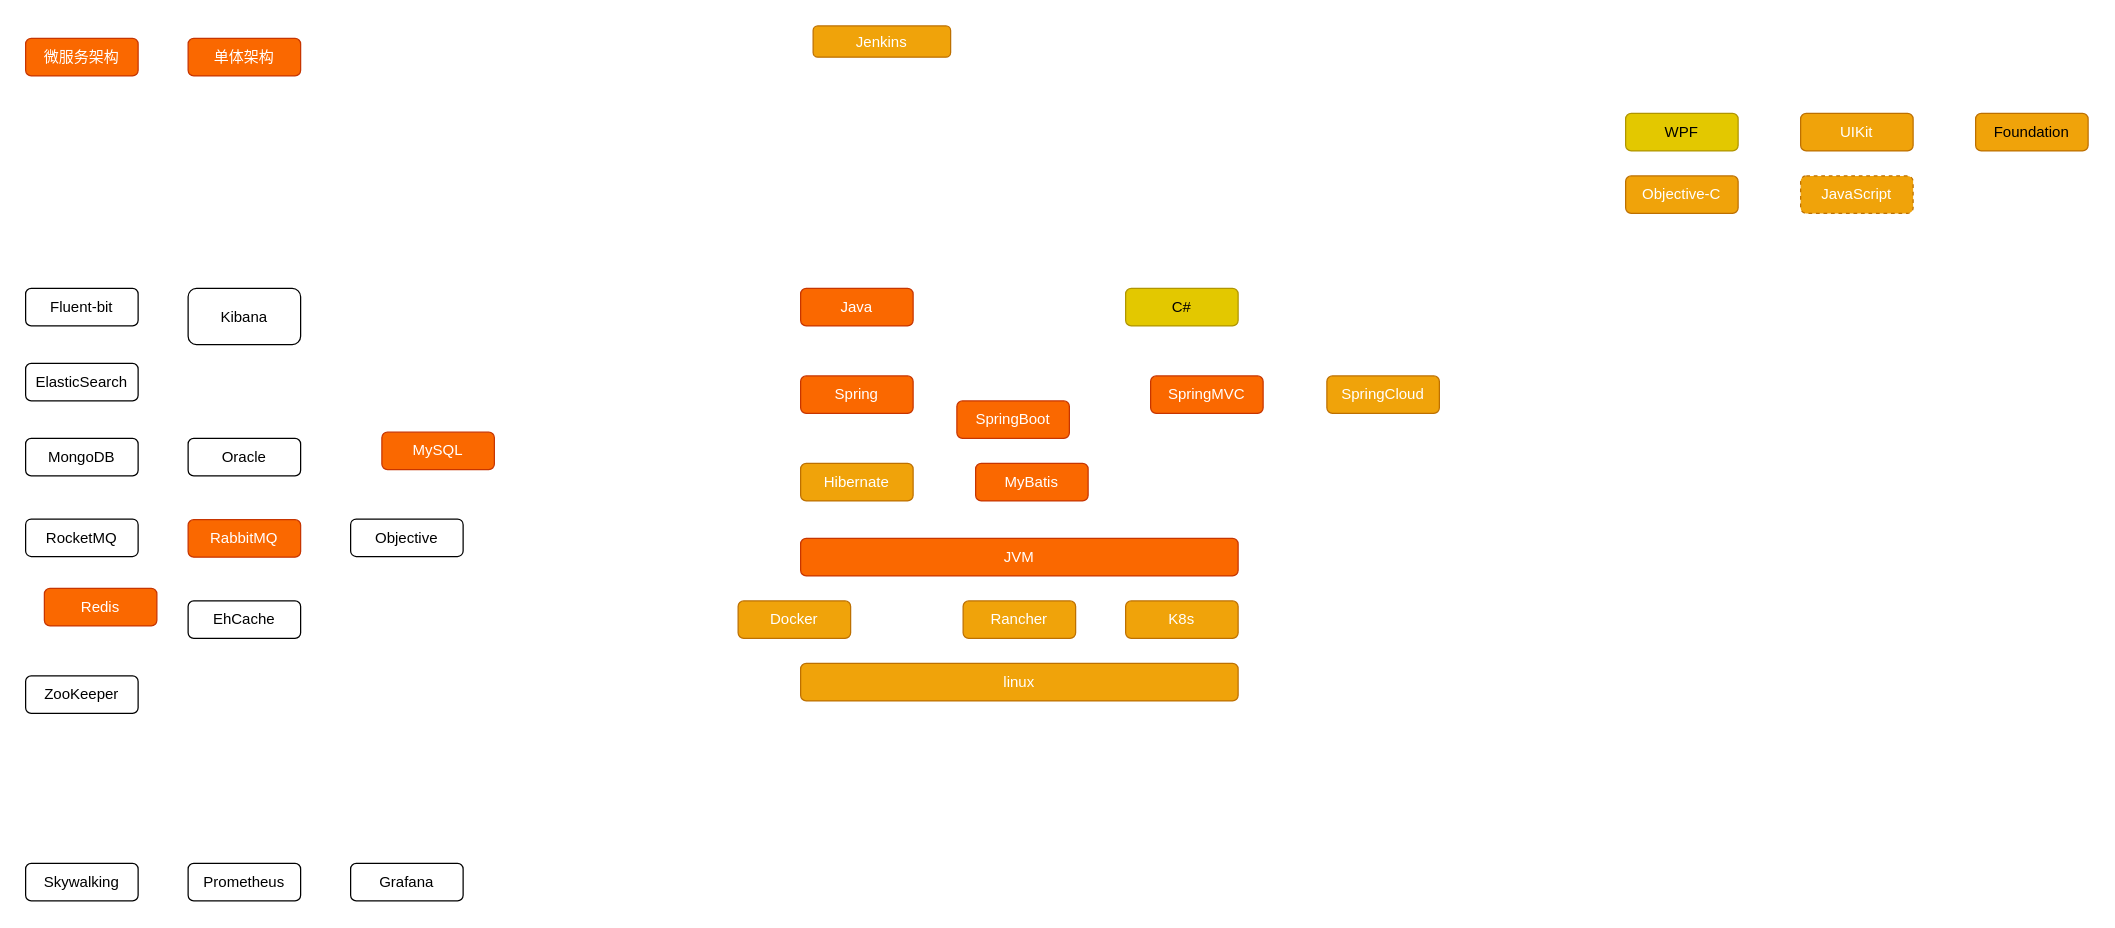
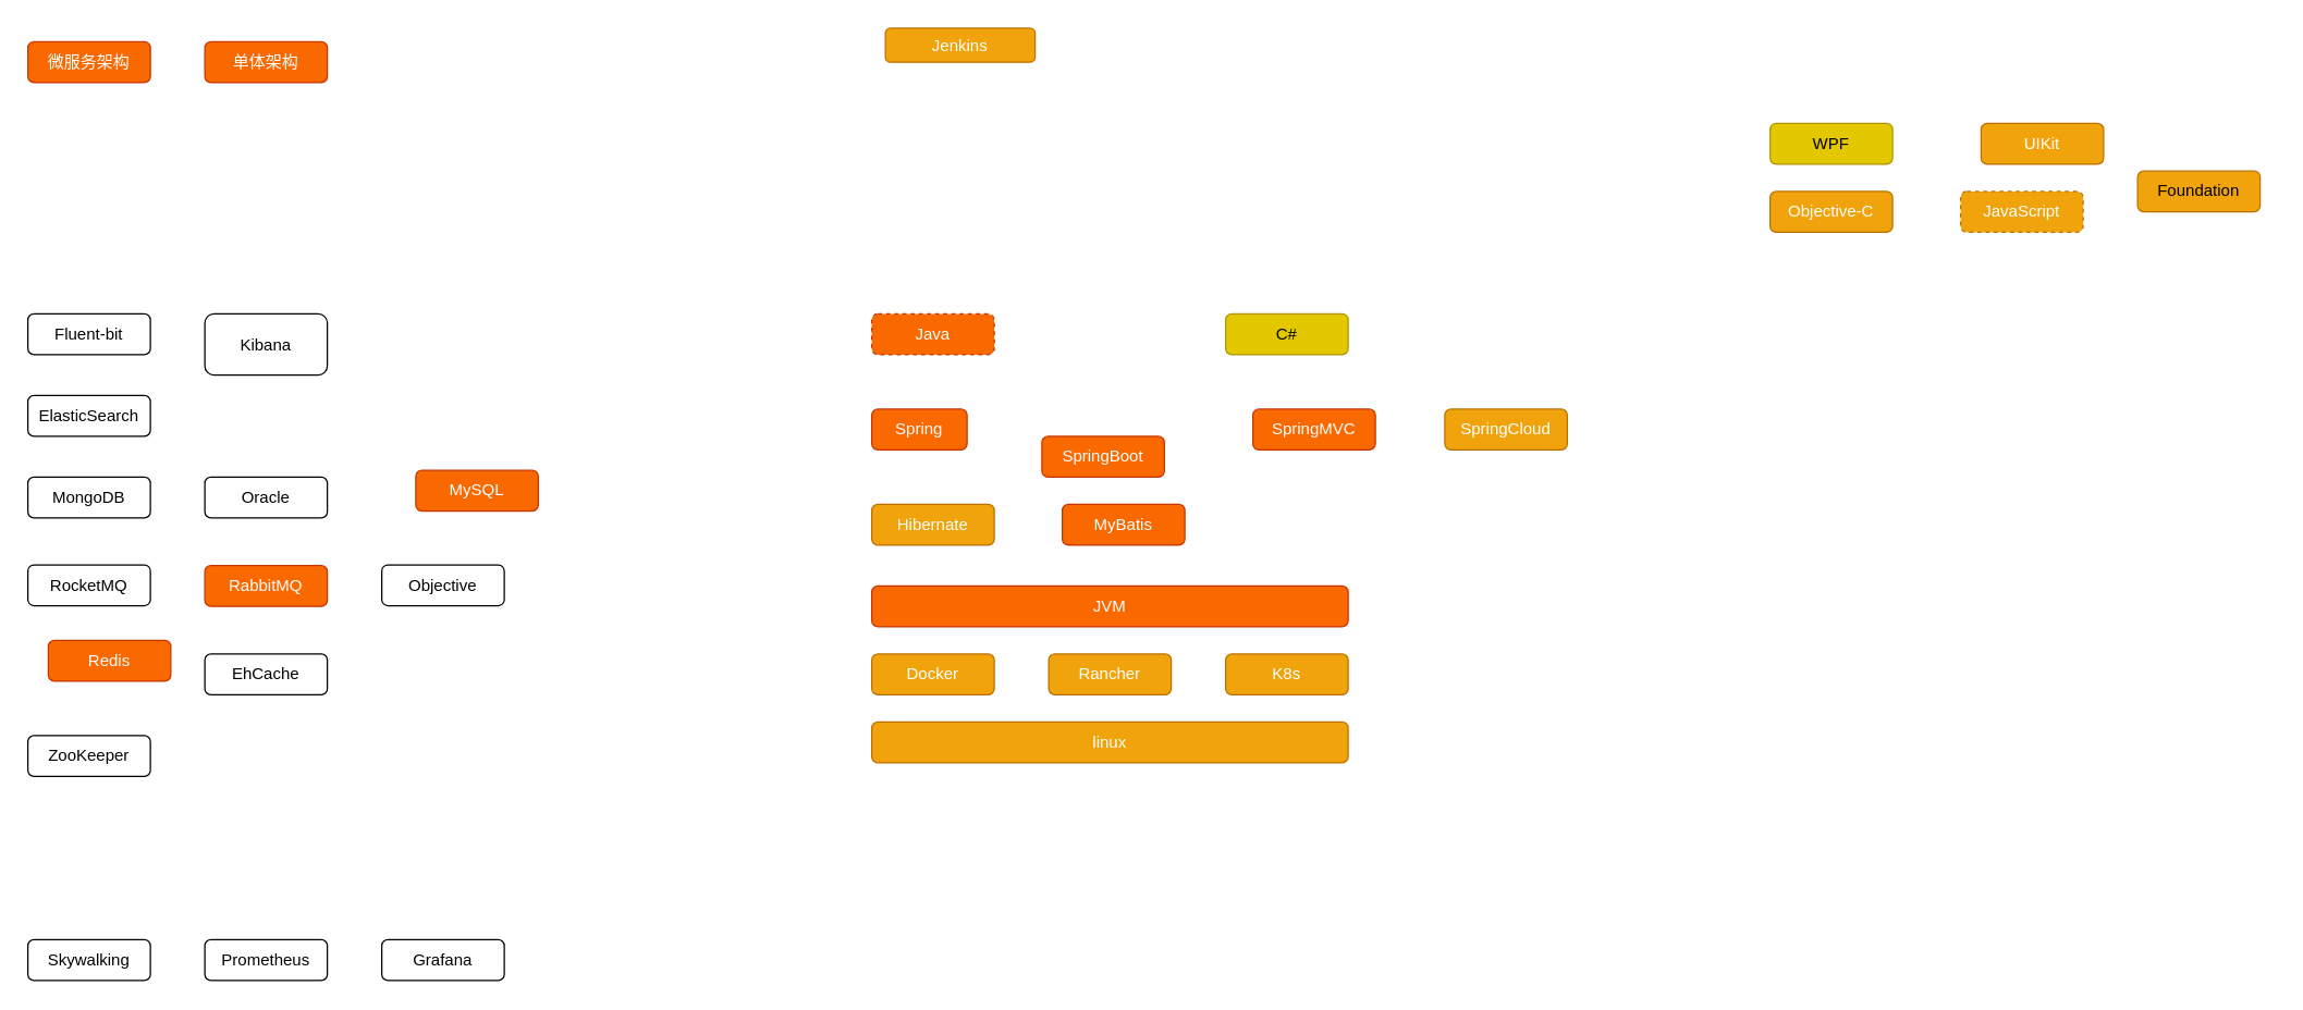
- <mxCell id="24" value="UIKit" style="rounded=1;whiteSpace=wrap;html=1;fillColor=#f0a30a;fontColor=#FFFFFF;strokeColor=#BD7000;" vertex="1" parent="1"><mxGeometry x="1440" y="90" width="90" height="30" as="geometry" /></mxCell>
+ <mxCell id="24" value="UIKit" style="rounded=1;whiteSpace=wrap;html=1;fillColor=#f0a30a;fontColor=#FFFFFF;strokeColor=#BD7000;" vertex="1" parent="1"><mxGeometry x="1455" y="90" width="90" height="30" as="geometry" /></mxCell>
- <mxCell id="25" value="Foundation" style="rounded=1;whiteSpace=wrap;html=1;fontColor=#000000;fillColor=#f0a30a;strokeColor=#BD7000;" vertex="1" parent="1"><mxGeometry x="1580" y="90" width="90" height="30" as="geometry" /></mxCell>
+ <mxCell id="25" value="Foundation" style="rounded=1;whiteSpace=wrap;html=1;fontColor=#000000;fillColor=#f0a30a;strokeColor=#BD7000;" vertex="1" parent="1"><mxGeometry x="1570" y="125" width="90" height="30" as="geometry" /></mxCell>
- <mxCell id="2" value="Java" style="rounded=1;whiteSpace=wrap;html=1;fillColor=#fa6800;strokeColor=#C73500;fontColor=#FFFFFF;" vertex="1" parent="1"><mxGeometry x="640" y="230" width="90" height="30" as="geometry" /></mxCell>
+ <mxCell id="2" value="Java" style="rounded=1;whiteSpace=wrap;html=1;fillColor=#fa6800;strokeColor=#C73500;fontColor=#FFFFFF;dashed=1;" vertex="1" parent="1"><mxGeometry x="640" y="230" width="90" height="30" as="geometry" /></mxCell>
- <mxCell id="15" value="Spring" style="rounded=1;whiteSpace=wrap;html=1;fillColor=#fa6800;fontColor=#FFFFFF;strokeColor=#C73500;" vertex="1" parent="1"><mxGeometry x="640" y="300" width="90" height="30" as="geometry" /></mxCell>
+ <mxCell id="15" value="Spring" style="rounded=1;whiteSpace=wrap;html=1;fillColor=#fa6800;fontColor=#FFFFFF;strokeColor=#C73500;" vertex="1" parent="1"><mxGeometry x="640" y="300" width="70" height="30" as="geometry" /></mxCell>
- <mxCell id="5" value="Docker" style="rounded=1;whiteSpace=wrap;html=1;fillColor=#f0a30a;fontColor=#FFFFFF;strokeColor=#BD7000;" vertex="1" parent="1"><mxGeometry x="590" y="480" width="90" height="30" as="geometry" /></mxCell>
+ <mxCell id="5" value="Docker" style="rounded=1;whiteSpace=wrap;html=1;fillColor=#f0a30a;fontColor=#FFFFFF;strokeColor=#BD7000;" vertex="1" parent="1"><mxGeometry x="640" y="480" width="90" height="30" as="geometry" /></mxCell>
